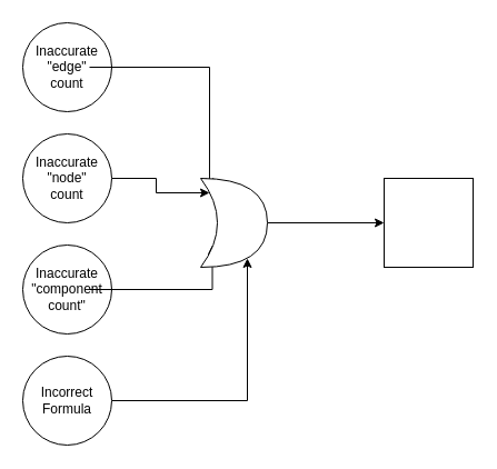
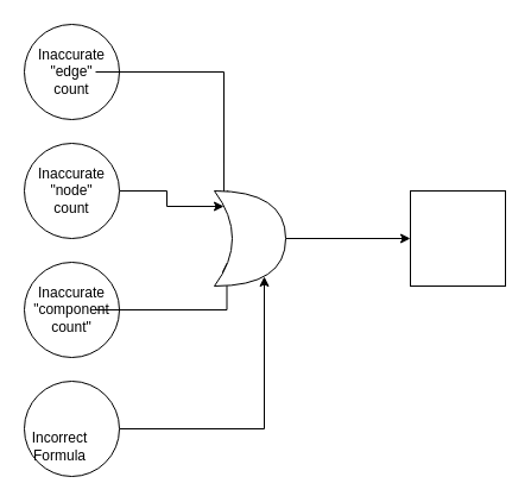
- <mxCell id="13" value="Incorrect Formula" style="text;html=1;strokeColor=none;fillColor=none;align=center;verticalAlign=middle;whiteSpace=wrap;rounded=0;" vertex="1" parent="1"><mxGeometry x="40" y="350" width="40" height="20" as="geometry" /></mxCell>
+ <mxCell id="13" value="Incorrect Formula" style="text;html=1;strokeColor=none;fillColor=none;align=center;verticalAlign=middle;whiteSpace=wrap;rounded=0;" vertex="1" parent="1"><mxGeometry x="30" y="365" width="40" height="20" as="geometry" /></mxCell>
